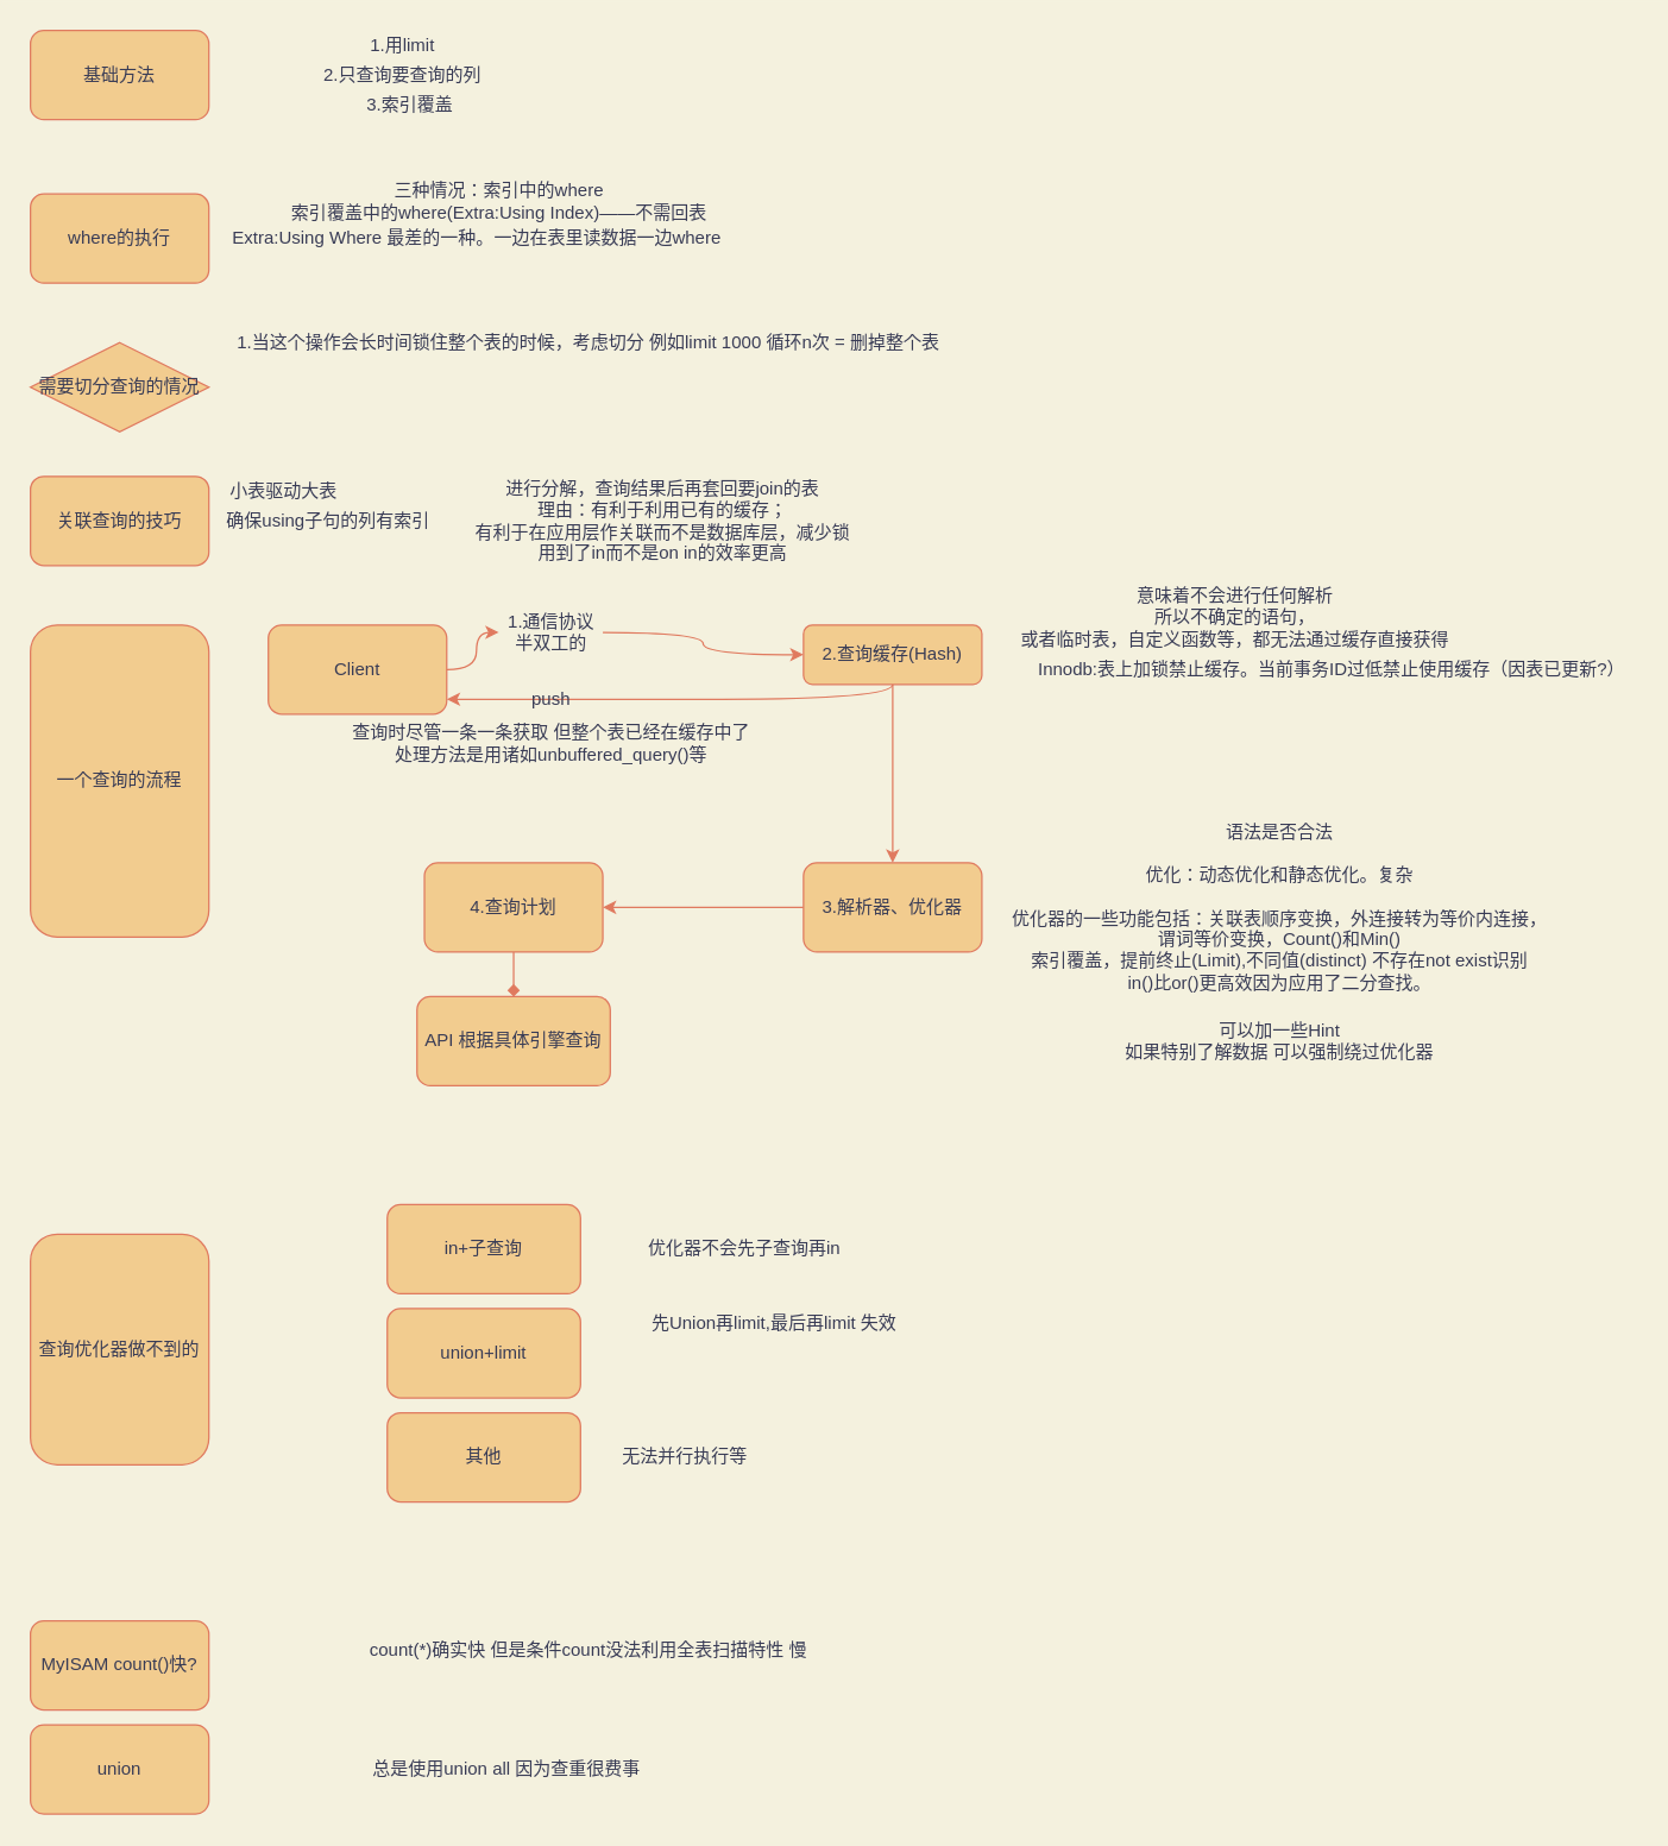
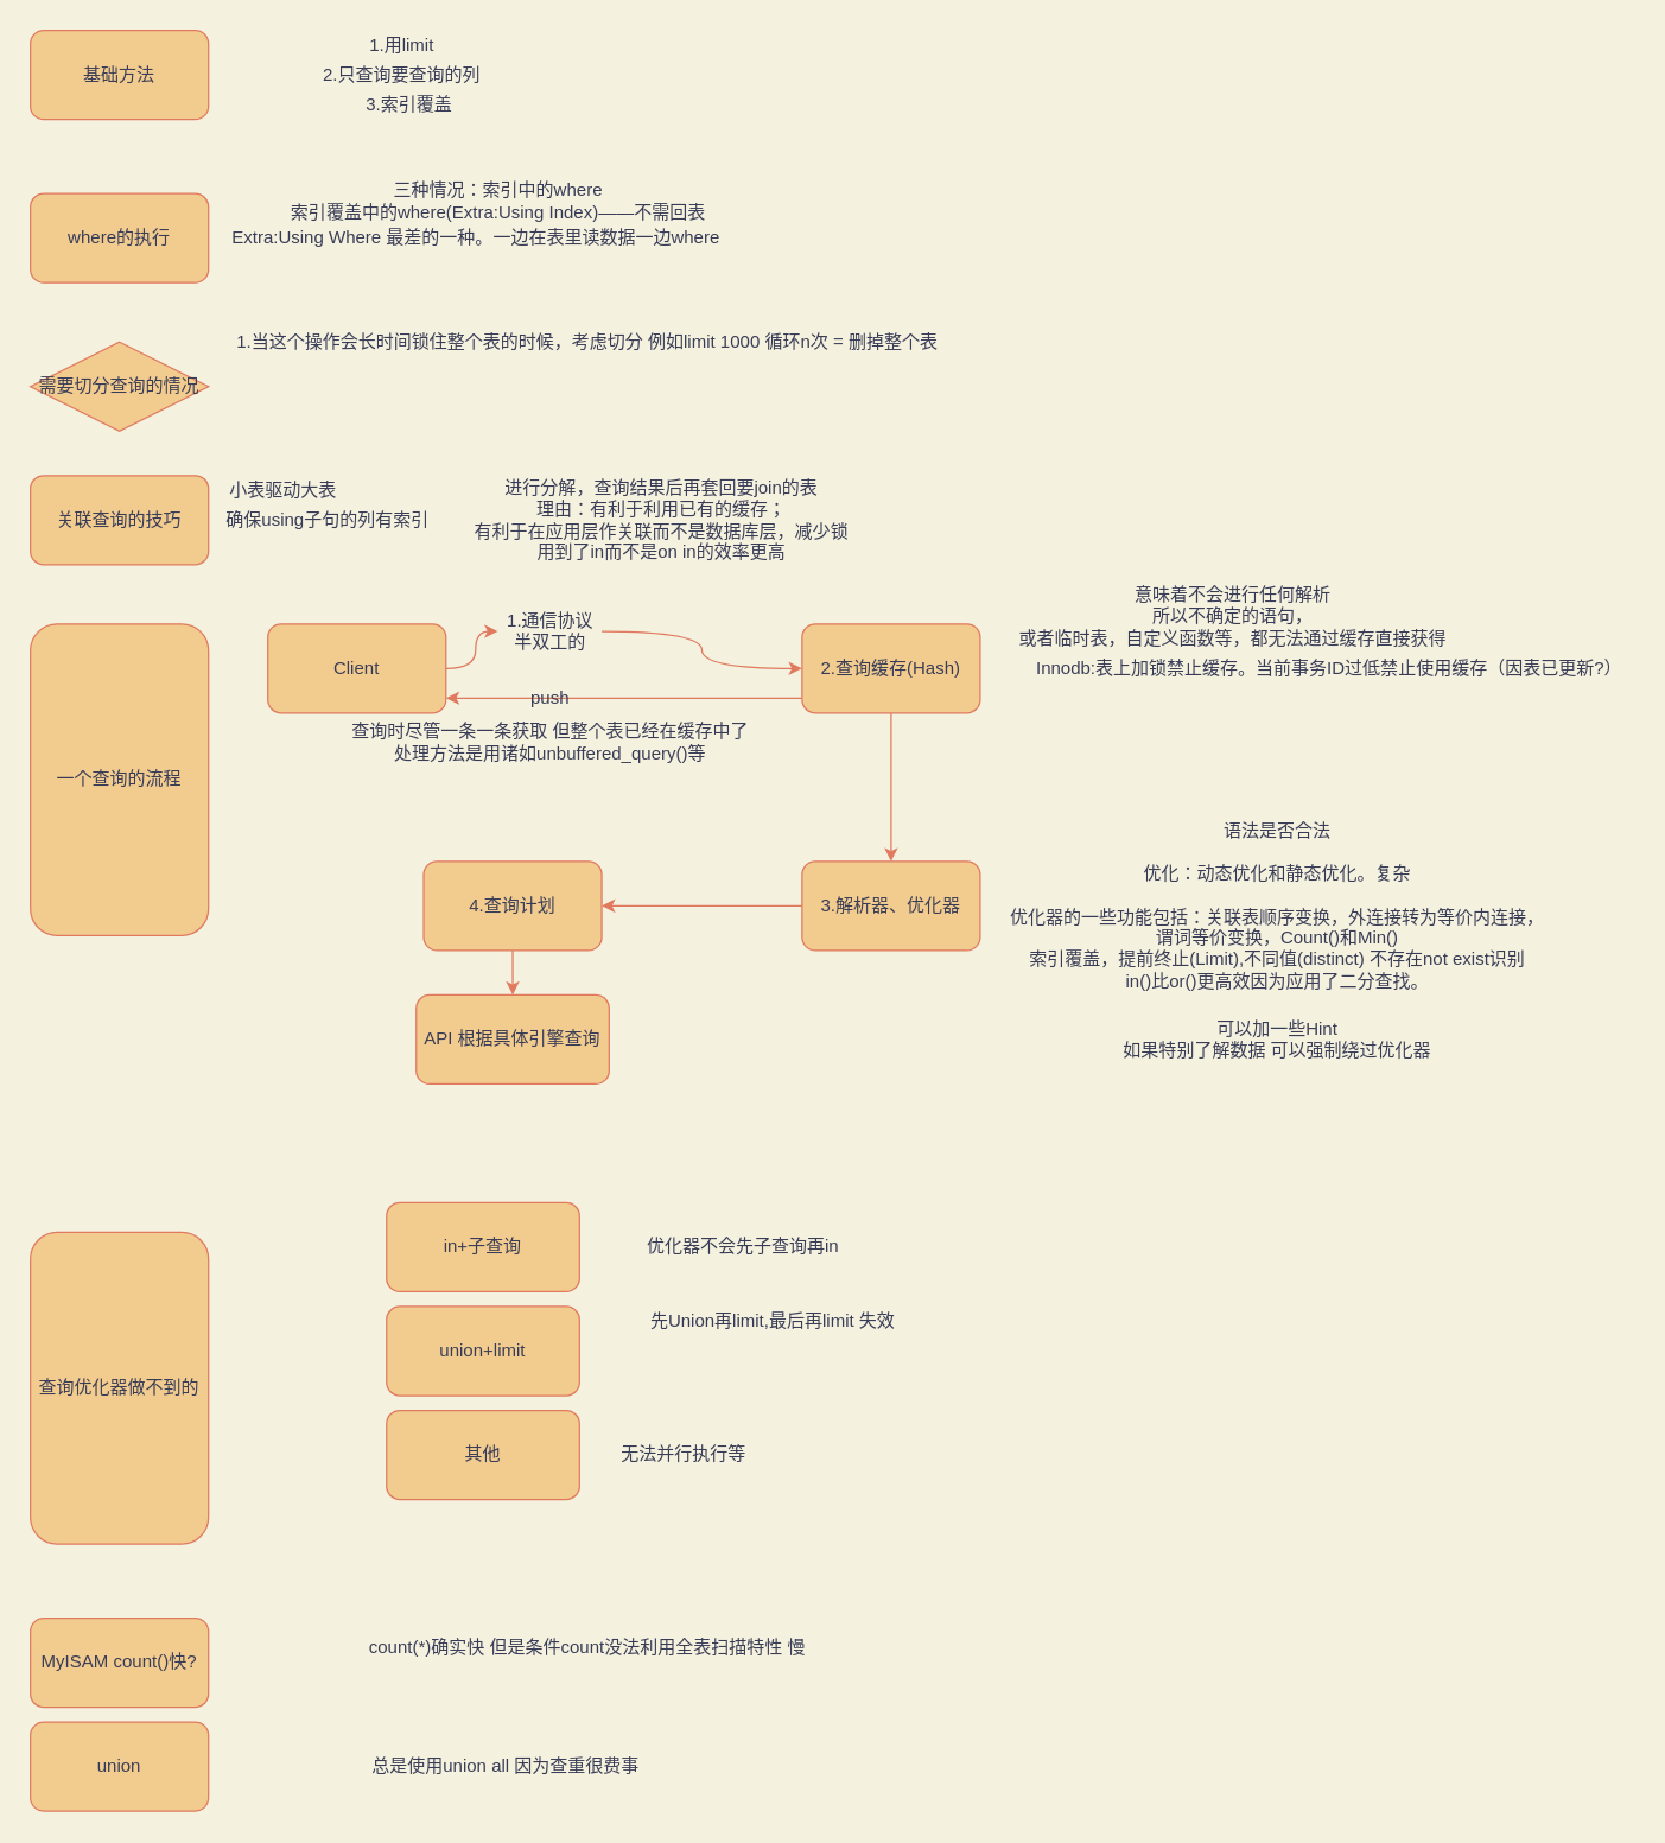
- <mxCell id="17" value="2.查询缓存(Hash)" style="whiteSpace=wrap;html=1;sketch=0;strokeColor=#E07A5F;fillColor=#F2CC8F;fontColor=#393C56;rounded=1;" parent="1" vertex="1"><mxGeometry x="540" y="420" width="120" height="40" as="geometry" /></mxCell>
+ <mxCell id="17" value="2.查询缓存(Hash)" style="whiteSpace=wrap;html=1;sketch=0;strokeColor=#E07A5F;fillColor=#F2CC8F;fontColor=#393C56;rounded=1;" parent="1" vertex="1"><mxGeometry x="540" y="420" width="120" height="60" as="geometry" /></mxCell>
- <mxCell id="20" value="" style="edgeStyle=orthogonalEdgeStyle;sketch=0;orthogonalLoop=1;jettySize=auto;html=1;strokeColor=#E07A5F;fillColor=#F2CC8F;fontColor=#393C56;labelBackgroundColor=#F4F1DE;curved=1;endArrow=diamond;" parent="1" source="21" target="22" edge="1"><mxGeometry relative="1" as="geometry" /></mxCell>
+ <mxCell id="20" value="" style="edgeStyle=orthogonalEdgeStyle;sketch=0;orthogonalLoop=1;jettySize=auto;html=1;strokeColor=#E07A5F;fillColor=#F2CC8F;fontColor=#393C56;labelBackgroundColor=#F4F1DE;curved=1;" parent="1" source="21" target="22" edge="1"><mxGeometry relative="1" as="geometry" /></mxCell>
- <mxCell id="33" value="查询优化器做不到的" style="whiteSpace=wrap;html=1;sketch=0;strokeColor=#E07A5F;fillColor=#F2CC8F;fontColor=#393C56;rounded=1;" vertex="1" parent="1"><mxGeometry x="20" y="830" width="120" height="155" as="geometry" /></mxCell>
+ <mxCell id="33" value="查询优化器做不到的" style="whiteSpace=wrap;html=1;sketch=0;strokeColor=#E07A5F;fillColor=#F2CC8F;fontColor=#393C56;rounded=1;" vertex="1" parent="1"><mxGeometry x="20" y="830" width="120" height="210" as="geometry" /></mxCell>
